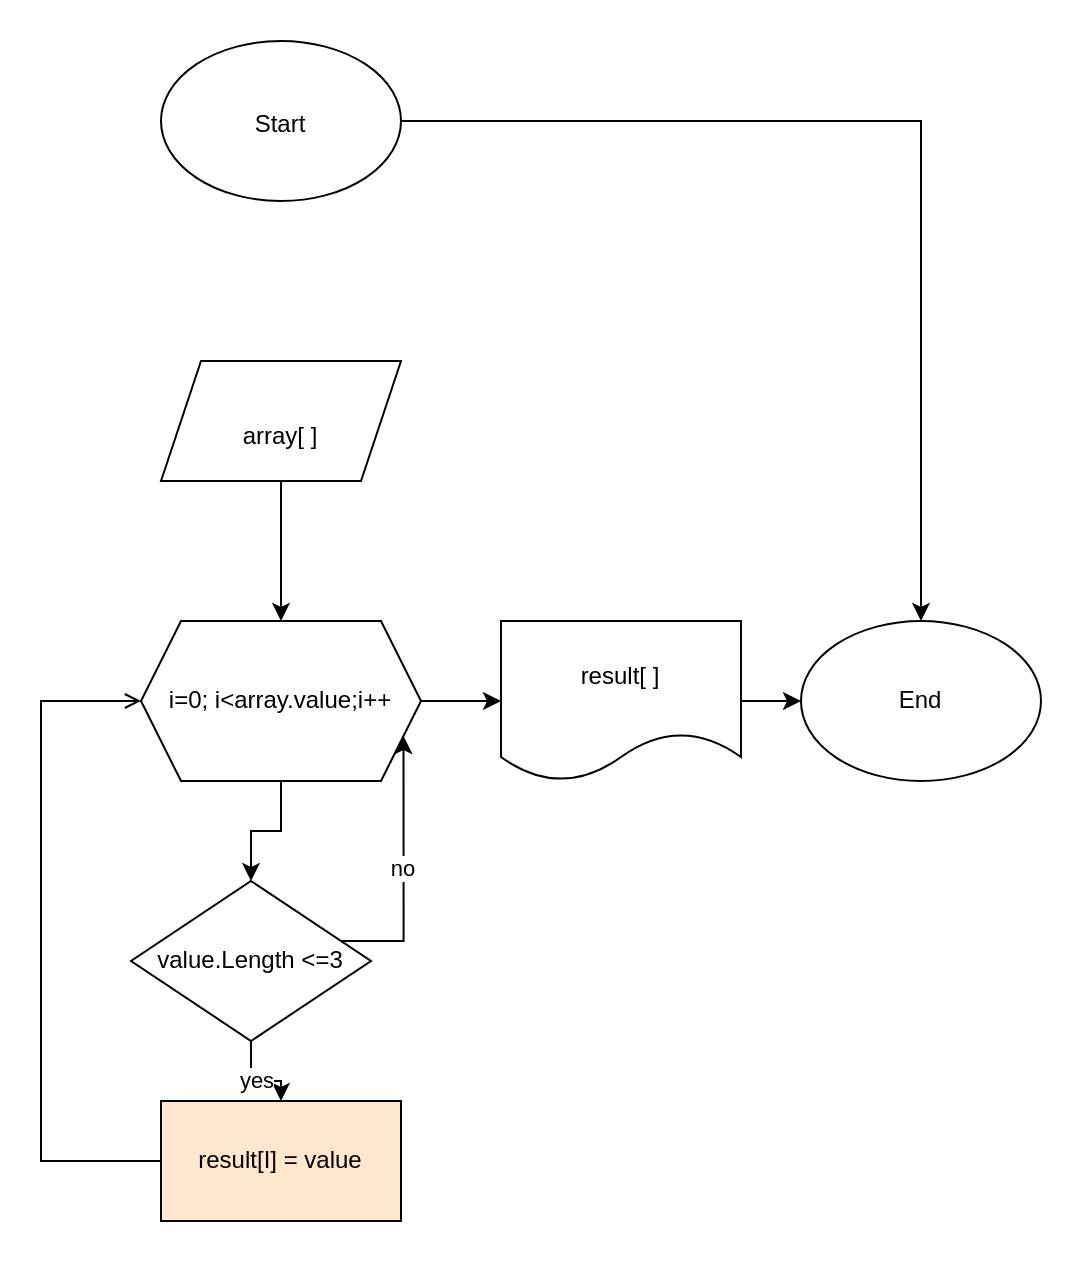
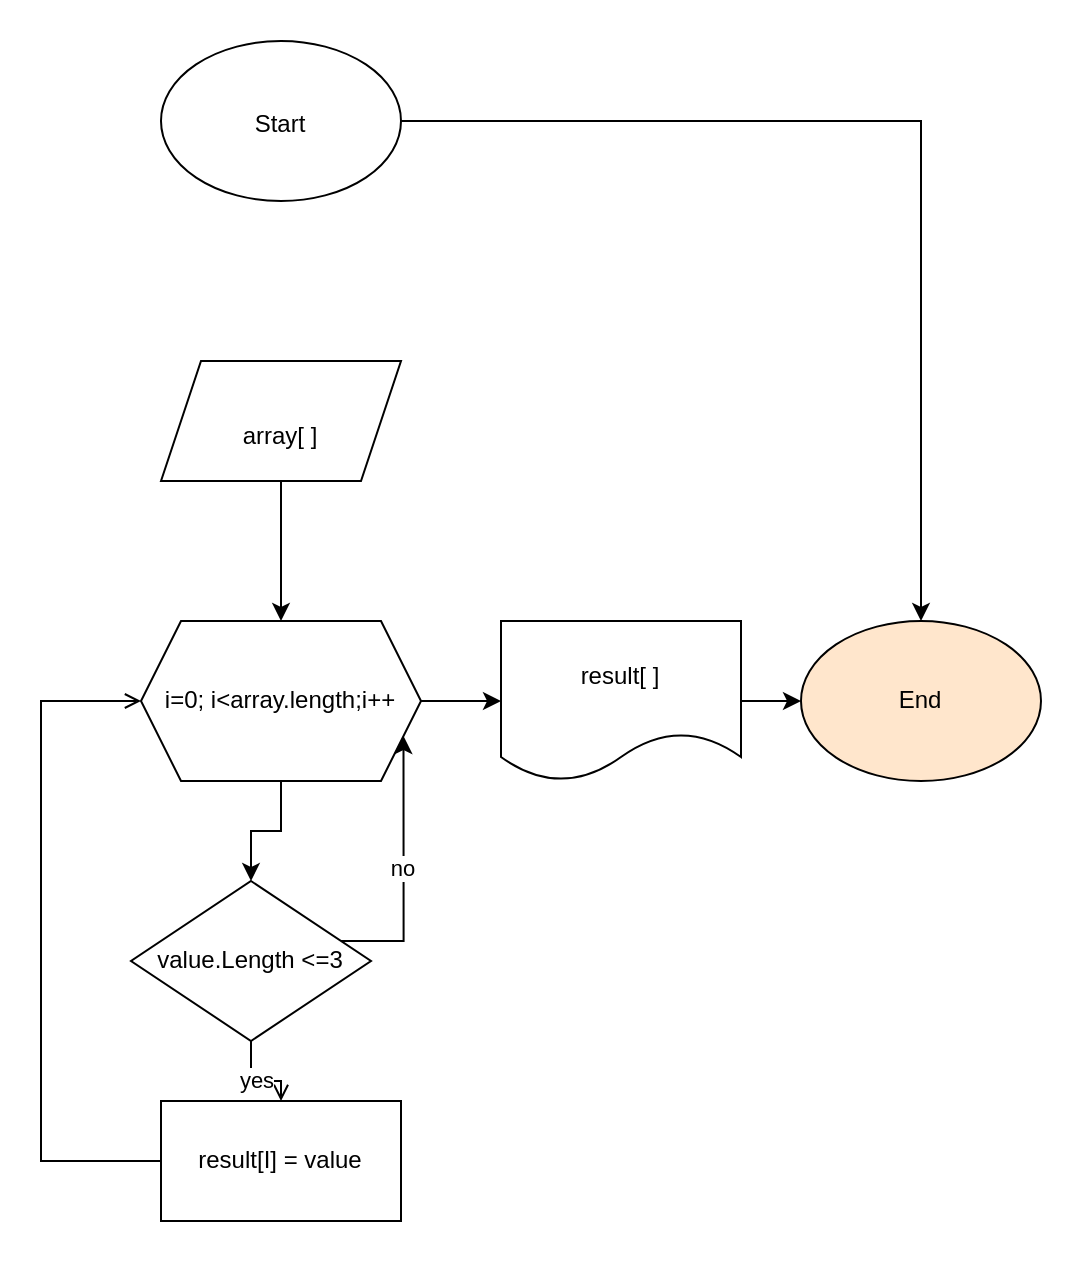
- <mxCell id="6" value="i=0; i&amp;lt;array.value;i++" style="shape=hexagon;perimeter=hexagonPerimeter2;whiteSpace=wrap;html=1;fixedSize=1;fontSize=12;" vertex="1" parent="1"><mxGeometry x="70" y="310" width="140" height="80" as="geometry" /></mxCell>
+ <mxCell id="6" value="i=0; i&amp;lt;array.length;i++" style="shape=hexagon;perimeter=hexagonPerimeter2;whiteSpace=wrap;html=1;fixedSize=1;fontSize=12;" vertex="1" parent="1"><mxGeometry x="70" y="310" width="140" height="80" as="geometry" /></mxCell>
- <mxCell id="11" value="End" style="ellipse;whiteSpace=wrap;html=1;fontSize=12;" vertex="1" parent="1"><mxGeometry x="400" y="310" width="120" height="80" as="geometry" /></mxCell>
+ <mxCell id="11" value="End" style="ellipse;whiteSpace=wrap;html=1;fontSize=12;fillColor=#ffe6cc;" vertex="1" parent="1"><mxGeometry x="400" y="310" width="120" height="80" as="geometry" /></mxCell>
- <mxCell id="14" value="yes" style="edgeStyle=orthogonalEdgeStyle;rounded=0;orthogonalLoop=1;jettySize=auto;html=1;" edge="1" parent="1" source="16" target="8"><mxGeometry relative="1" as="geometry" /></mxCell>
+ <mxCell id="14" value="yes" style="edgeStyle=orthogonalEdgeStyle;rounded=0;orthogonalLoop=1;jettySize=auto;html=1;endArrow=open;" edge="1" parent="1" source="16" target="8"><mxGeometry relative="1" as="geometry" /></mxCell>
- <mxCell id="8" value="result[I] = value" style="rounded=0;whiteSpace=wrap;html=1;fontSize=12;fillColor=#ffe6cc;" vertex="1" parent="1"><mxGeometry x="80" y="550" width="120" height="60" as="geometry" /></mxCell>
+ <mxCell id="8" value="result[I] = value" style="rounded=0;whiteSpace=wrap;html=1;fontSize=12;" vertex="1" parent="1"><mxGeometry x="80" y="550" width="120" height="60" as="geometry" /></mxCell>
